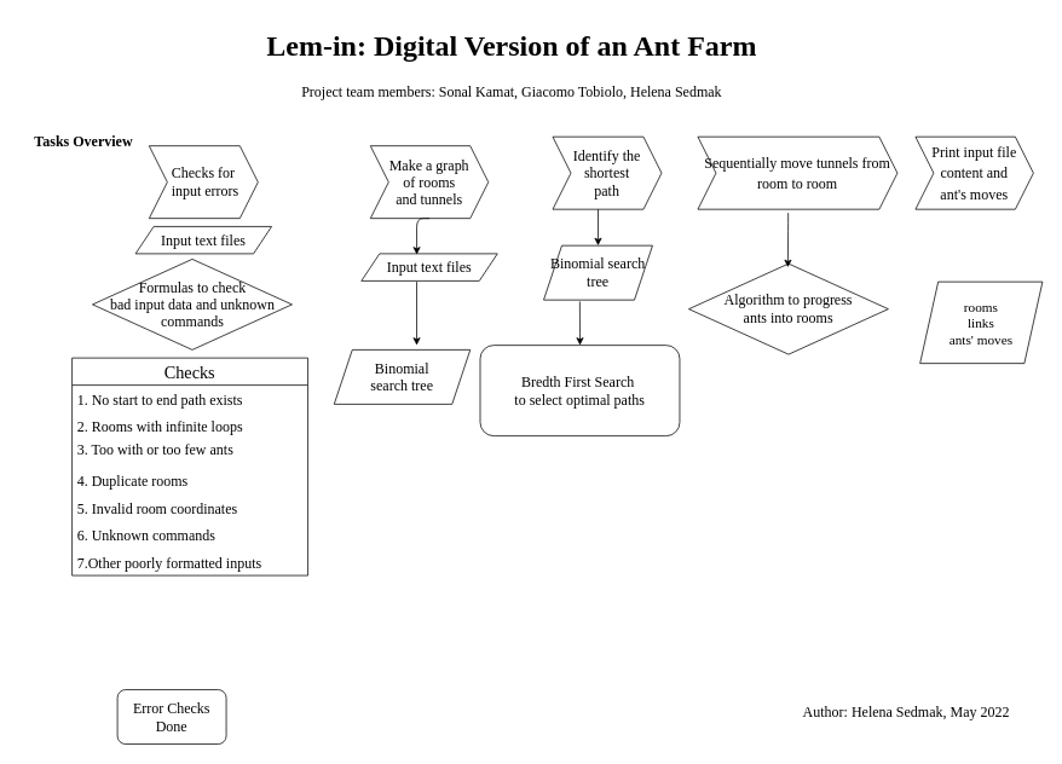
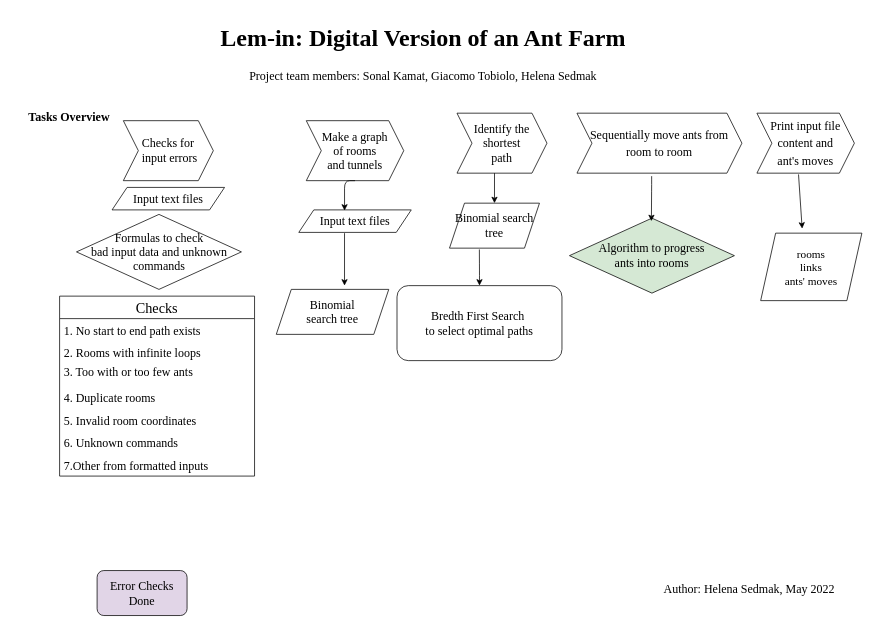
- <mxCell id="7" value="&lt;font style=&quot;font-size: 16px&quot;&gt;Sequentially move tunnels from room to room&lt;/font&gt;" style="shape=step;perimeter=stepPerimeter;whiteSpace=wrap;html=1;fixedSize=1;fontFamily=Times New Roman;fontSize=19;rounded=0;fontColor=#000000;" vertex="1" parent="1"><mxGeometry x="769" y="150" width="220" height="80" as="geometry" /></mxCell>
+ <mxCell id="7" value="&lt;font style=&quot;font-size: 16px&quot;&gt;Sequentially move ants from room to room&lt;/font&gt;" style="shape=step;perimeter=stepPerimeter;whiteSpace=wrap;html=1;fixedSize=1;fontFamily=Times New Roman;fontSize=19;rounded=0;fontColor=#000000;" vertex="1" parent="1"><mxGeometry x="769" y="150" width="220" height="80" as="geometry" /></mxCell>
+ <mxCell id="31" value="" style="endArrow=classic;html=1;fontFamily=Times New Roman;fontSize=19;fontColor=#000000;exitX=0.427;exitY=1.021;exitDx=0;exitDy=0;exitPerimeter=0;entryX=0.41;entryY=-0.067;entryDx=0;entryDy=0;entryPerimeter=0;" edge="1" parent="1" source="8" target="30"><mxGeometry width="50" height="50" relative="1" as="geometry"><mxPoint x="699" y="350" as="sourcePoint" /><mxPoint x="749" y="300" as="targetPoint" /></mxGeometry></mxCell>
- <mxCell id="28" value="Algorithm to progress&lt;br&gt;ants into rooms" style="rhombus;whiteSpace=wrap;html=1;fontFamily=Times New Roman;fontSize=16;fontColor=#000000;" vertex="1" parent="1"><mxGeometry x="759" y="290" width="220" height="100" as="geometry" /></mxCell>
+ <mxCell id="28" value="Algorithm to progress&lt;br&gt;ants into rooms" style="rhombus;whiteSpace=wrap;html=1;fontFamily=Times New Roman;fontSize=16;fontColor=#000000;fillColor=#d5e8d4;" vertex="1" parent="1"><mxGeometry x="759" y="290" width="220" height="100" as="geometry" /></mxCell>
- <mxCell id="20" value="7.Other poorly formatted inputs" style="text;strokeColor=none;fillColor=none;align=left;verticalAlign=middle;spacingLeft=4;spacingRight=4;overflow=hidden;points=[[0,0.5],[1,0.5]];portConstraint=eastwest;rotatable=0;fontFamily=Times New Roman;fontSize=16;fontColor=#000000;" vertex="1" parent="13"><mxGeometry y="210" width="260" height="30" as="geometry" /></mxCell>
+ <mxCell id="20" value="7.Other from formatted inputs" style="text;strokeColor=none;fillColor=none;align=left;verticalAlign=middle;spacingLeft=4;spacingRight=4;overflow=hidden;points=[[0,0.5],[1,0.5]];portConstraint=eastwest;rotatable=0;fontFamily=Times New Roman;fontSize=16;fontColor=#000000;" vertex="1" parent="13"><mxGeometry y="210" width="260" height="30" as="geometry" /></mxCell>
- <mxCell id="21" value="Error Checks&lt;br&gt;Done" style="rounded=1;whiteSpace=wrap;html=1;fontFamily=Times New Roman;fontSize=16;" vertex="1" parent="1"><mxGeometry x="129" y="760" width="120" height="60" as="geometry" /></mxCell>
+ <mxCell id="21" value="Error Checks&lt;br&gt;Done" style="rounded=1;whiteSpace=wrap;html=1;fontFamily=Times New Roman;fontSize=16;fillColor=#e1d5e7;" vertex="1" parent="1"><mxGeometry x="129" y="760" width="120" height="60" as="geometry" /></mxCell>
